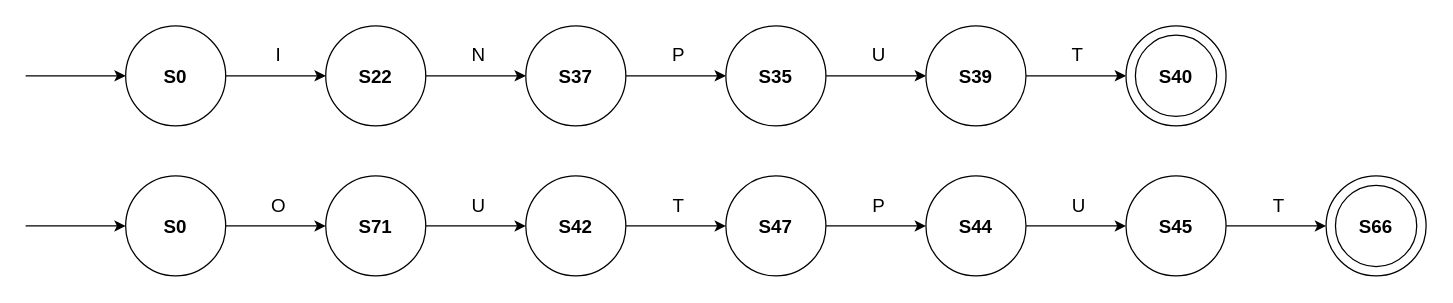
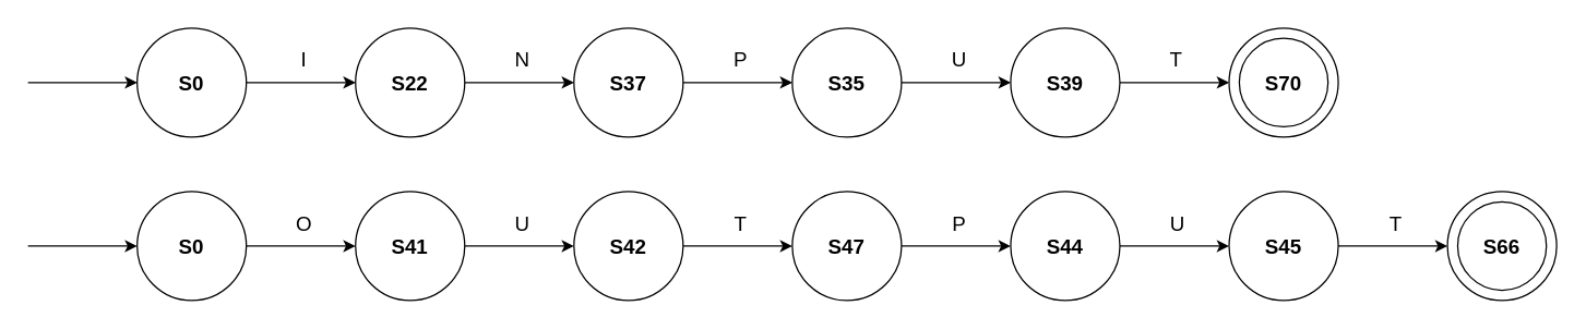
- <mxCell id="12" value="&lt;b&gt;&lt;font style=&quot;font-size: 15px;&quot;&gt;S40&lt;/font&gt;&lt;/b&gt;" style="text;html=1;strokeColor=none;fillColor=none;align=center;verticalAlign=middle;whiteSpace=wrap;rounded=0;" parent="1" vertex="1"><mxGeometry x="910" y="45" width="60" height="30" as="geometry" /></mxCell>
+ <mxCell id="12" value="&lt;b&gt;&lt;font style=&quot;font-size: 15px;&quot;&gt;S70&lt;/font&gt;&lt;/b&gt;" style="text;html=1;strokeColor=none;fillColor=none;align=center;verticalAlign=middle;whiteSpace=wrap;rounded=0;" parent="1" vertex="1"><mxGeometry x="910" y="45" width="60" height="30" as="geometry" /></mxCell>
- <mxCell id="47" value="&lt;b style=&quot;font-size: 15px;&quot;&gt;S71&lt;/b&gt;" style="text;html=1;strokeColor=none;fillColor=none;align=center;verticalAlign=middle;whiteSpace=wrap;rounded=0;fontSize=15;" parent="1" vertex="1"><mxGeometry x="270" y="165" width="60" height="30" as="geometry" /></mxCell>
+ <mxCell id="47" value="&lt;b style=&quot;font-size: 15px;&quot;&gt;S41&lt;/b&gt;" style="text;html=1;strokeColor=none;fillColor=none;align=center;verticalAlign=middle;whiteSpace=wrap;rounded=0;fontSize=15;" parent="1" vertex="1"><mxGeometry x="270" y="165" width="60" height="30" as="geometry" /></mxCell>
